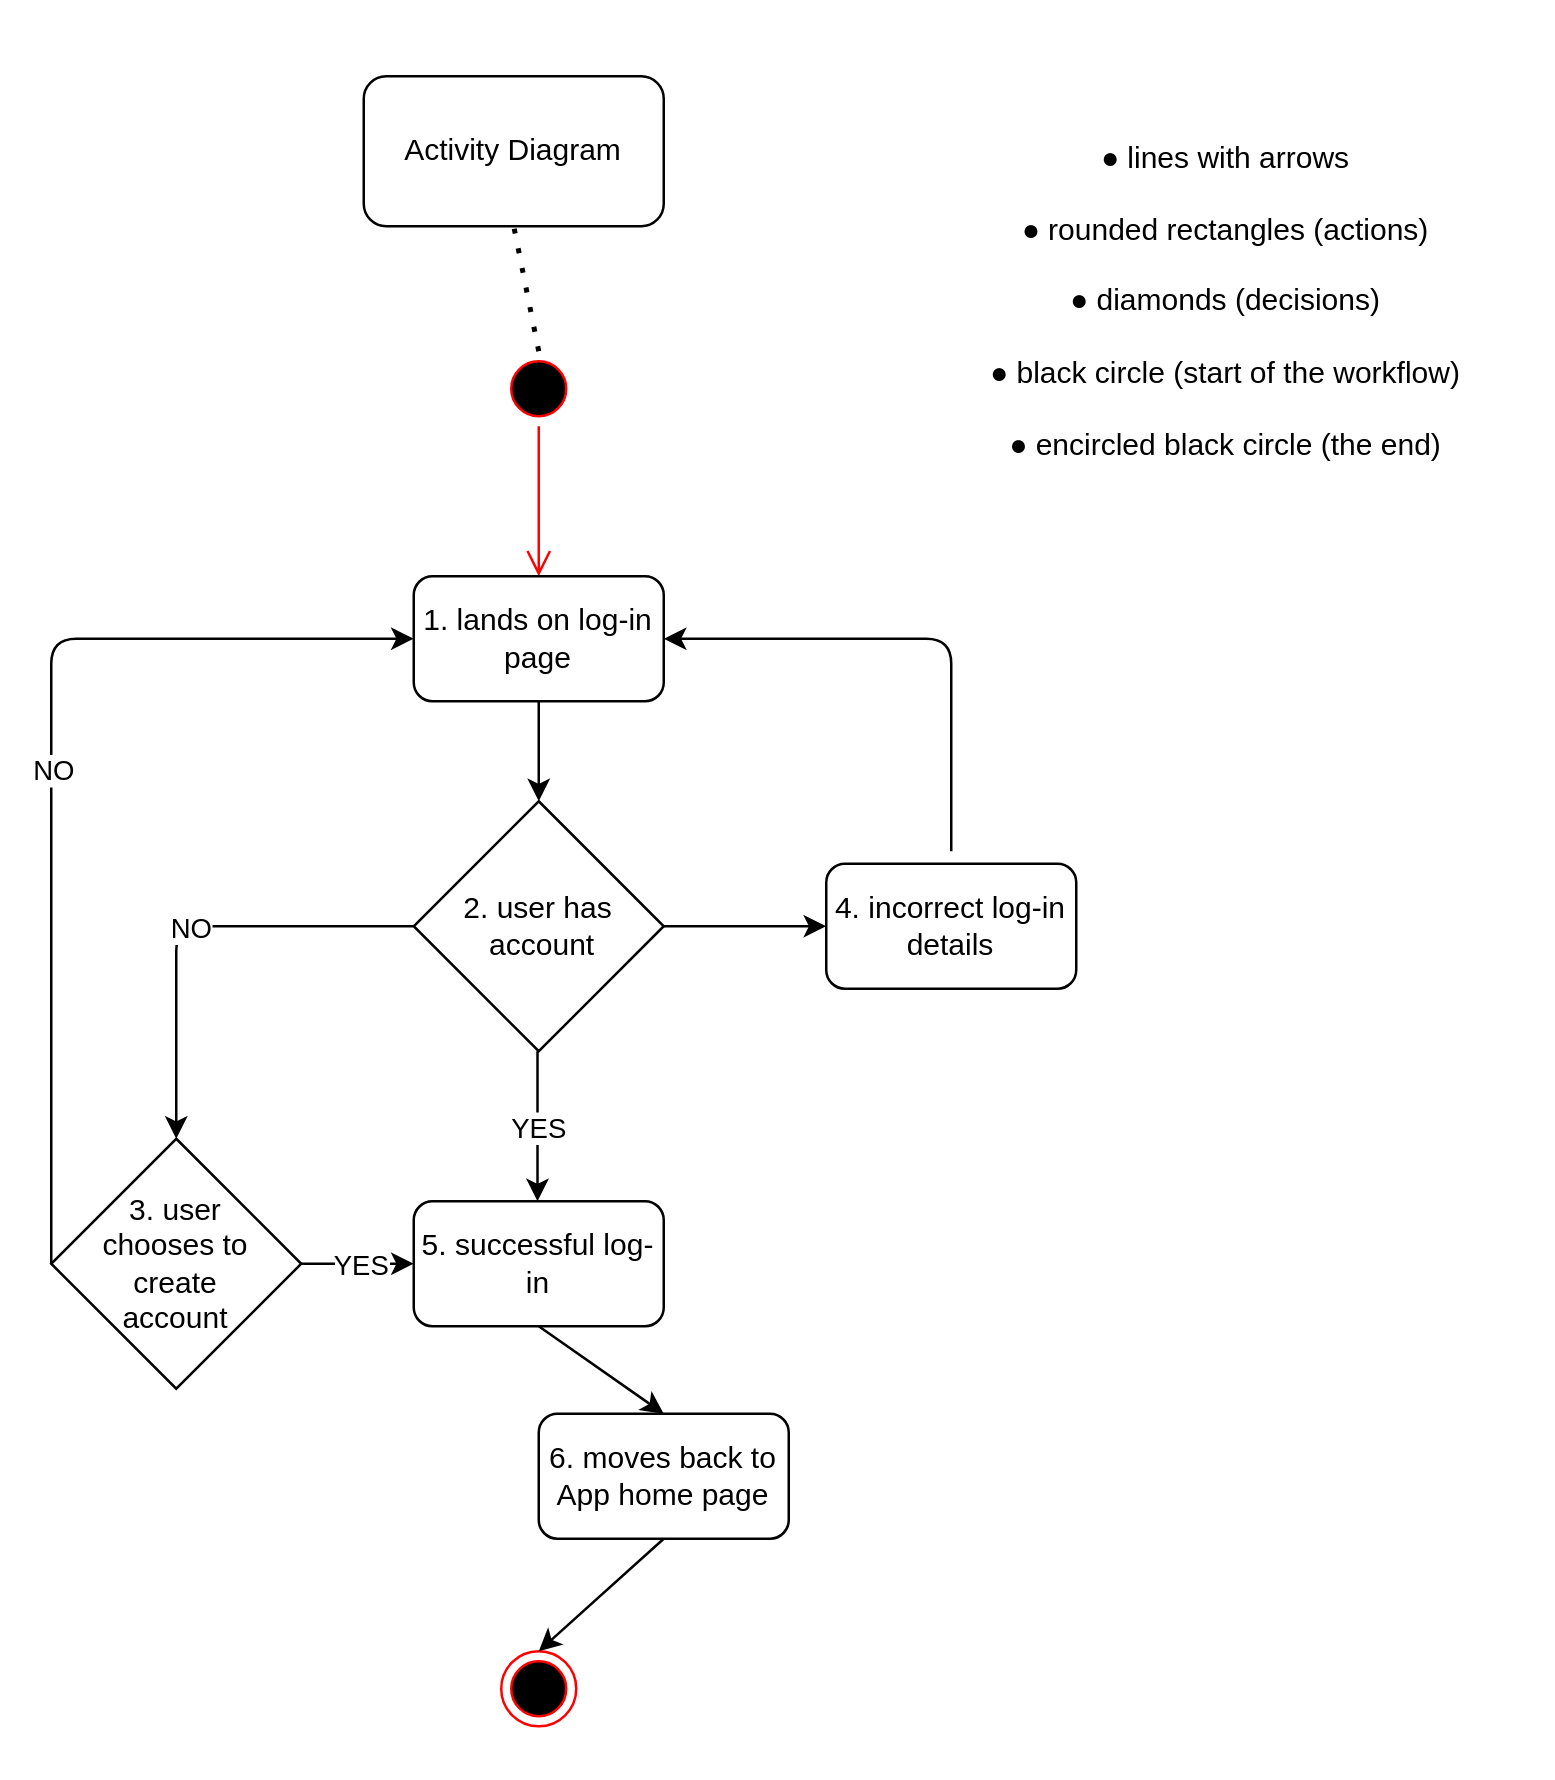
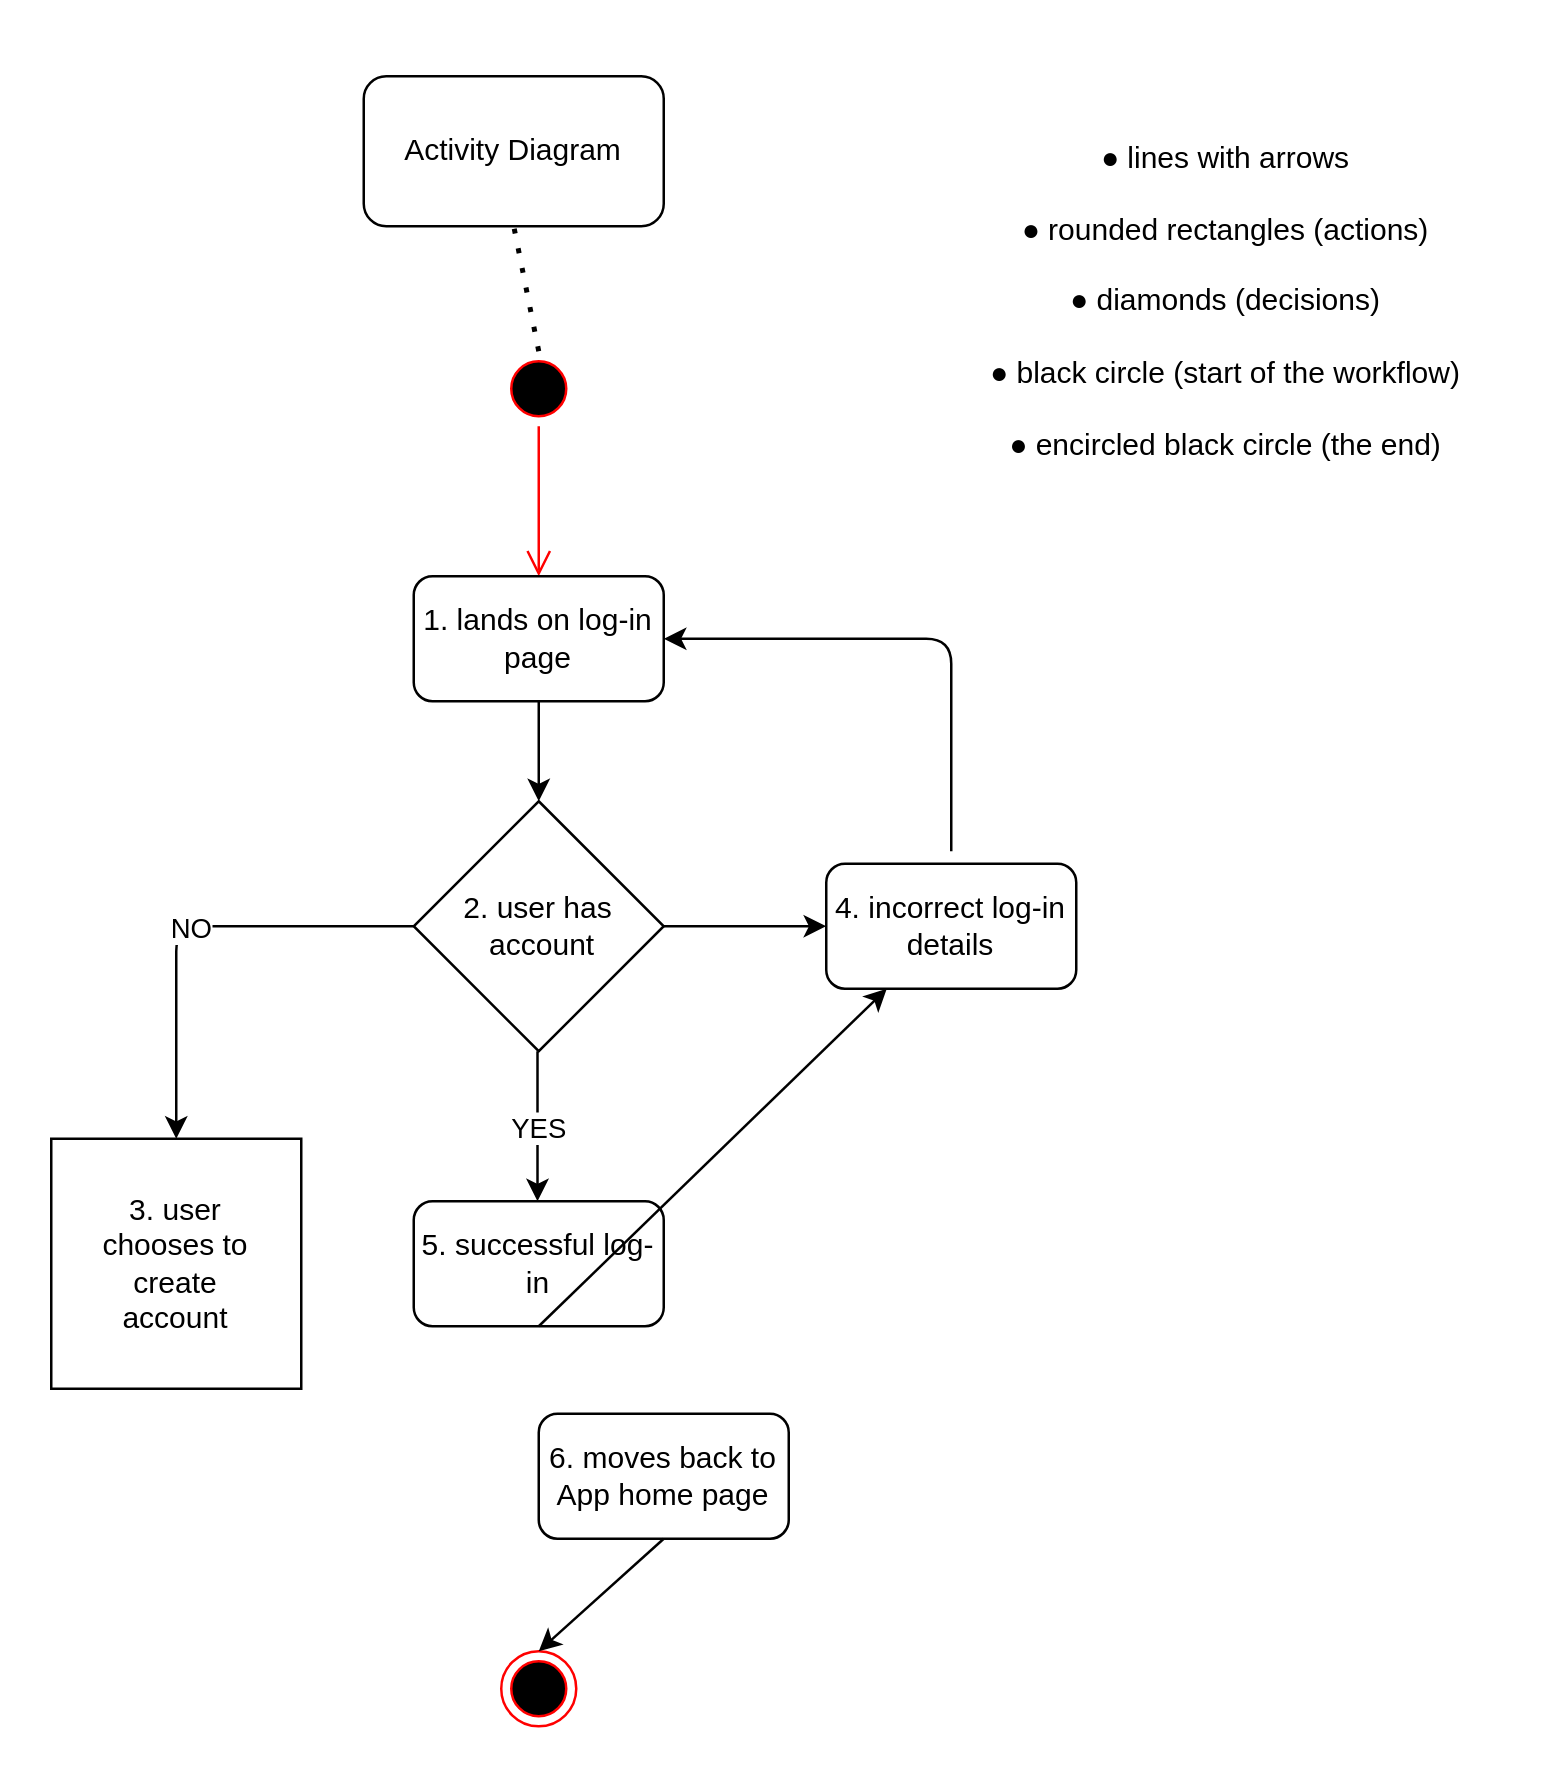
- <mxCell id="21" value="" style="endArrow=classic;html=1;entryX=0;entryY=0.5;entryDx=0;entryDy=0;exitX=0;exitY=0.5;exitDx=0;exitDy=0;" parent="1" source="10" target="13" edge="1"><mxGeometry relative="1" as="geometry"><mxPoint x="-10" y="600" as="sourcePoint" /><mxPoint x="-105" y="685" as="targetPoint" /><Array as="points"><mxPoint x="20" y="255" /></Array></mxGeometry></mxCell>
- <mxCell id="22" value="NO" style="edgeLabel;resizable=0;html=1;align=center;verticalAlign=middle;" parent="21" connectable="0" vertex="1"><mxGeometry relative="1" as="geometry" /></mxCell>
- <mxCell id="10" value="3. user &lt;br&gt;chooses to&lt;br&gt;create &lt;br&gt;account" style="rhombus;whiteSpace=wrap;html=1;" parent="1" vertex="1"><mxGeometry x="20" y="455" width="100" height="100" as="geometry" /></mxCell>
+ <mxCell id="10" value="3. user &lt;br&gt;chooses to&lt;br&gt;create &lt;br&gt;account" style="whiteSpace=wrap;html=1;rounded=0;" parent="1" vertex="1"><mxGeometry x="20" y="455" width="100" height="100" as="geometry" /></mxCell>
- <mxCell id="19" value="" style="endArrow=classic;html=1;exitX=1;exitY=0.5;exitDx=0;exitDy=0;entryX=0;entryY=0.5;entryDx=0;entryDy=0;" parent="1" source="10" target="7" edge="1"><mxGeometry relative="1" as="geometry"><mxPoint x="110" y="610" as="sourcePoint" /><mxPoint x="110" y="670" as="targetPoint" /></mxGeometry></mxCell>
- <mxCell id="20" value="YES" style="edgeLabel;resizable=0;html=1;align=center;verticalAlign=middle;" parent="19" connectable="0" vertex="1"><mxGeometry relative="1" as="geometry" /></mxCell>
- <mxCell id="23" value="" style="endArrow=classic;html=1;exitX=0.5;exitY=1;exitDx=0;exitDy=0;entryX=0.5;entryY=0;entryDx=0;entryDy=0;" parent="1" source="7" target="8" edge="1"><mxGeometry width="50" height="50" relative="1" as="geometry"><mxPoint x="200" y="520" as="sourcePoint" /><mxPoint x="250" y="470" as="targetPoint" /></mxGeometry></mxCell>
+ <mxCell id="23" value="" style="endArrow=classic;html=1;exitX=0.5;exitY=1;exitDx=0;exitDy=0;" parent="1" source="7" target="11" edge="1"><mxGeometry width="50" height="50" relative="1" as="geometry"><mxPoint x="200" y="520" as="sourcePoint" /><mxPoint x="250" y="470" as="targetPoint" /></mxGeometry></mxCell>
